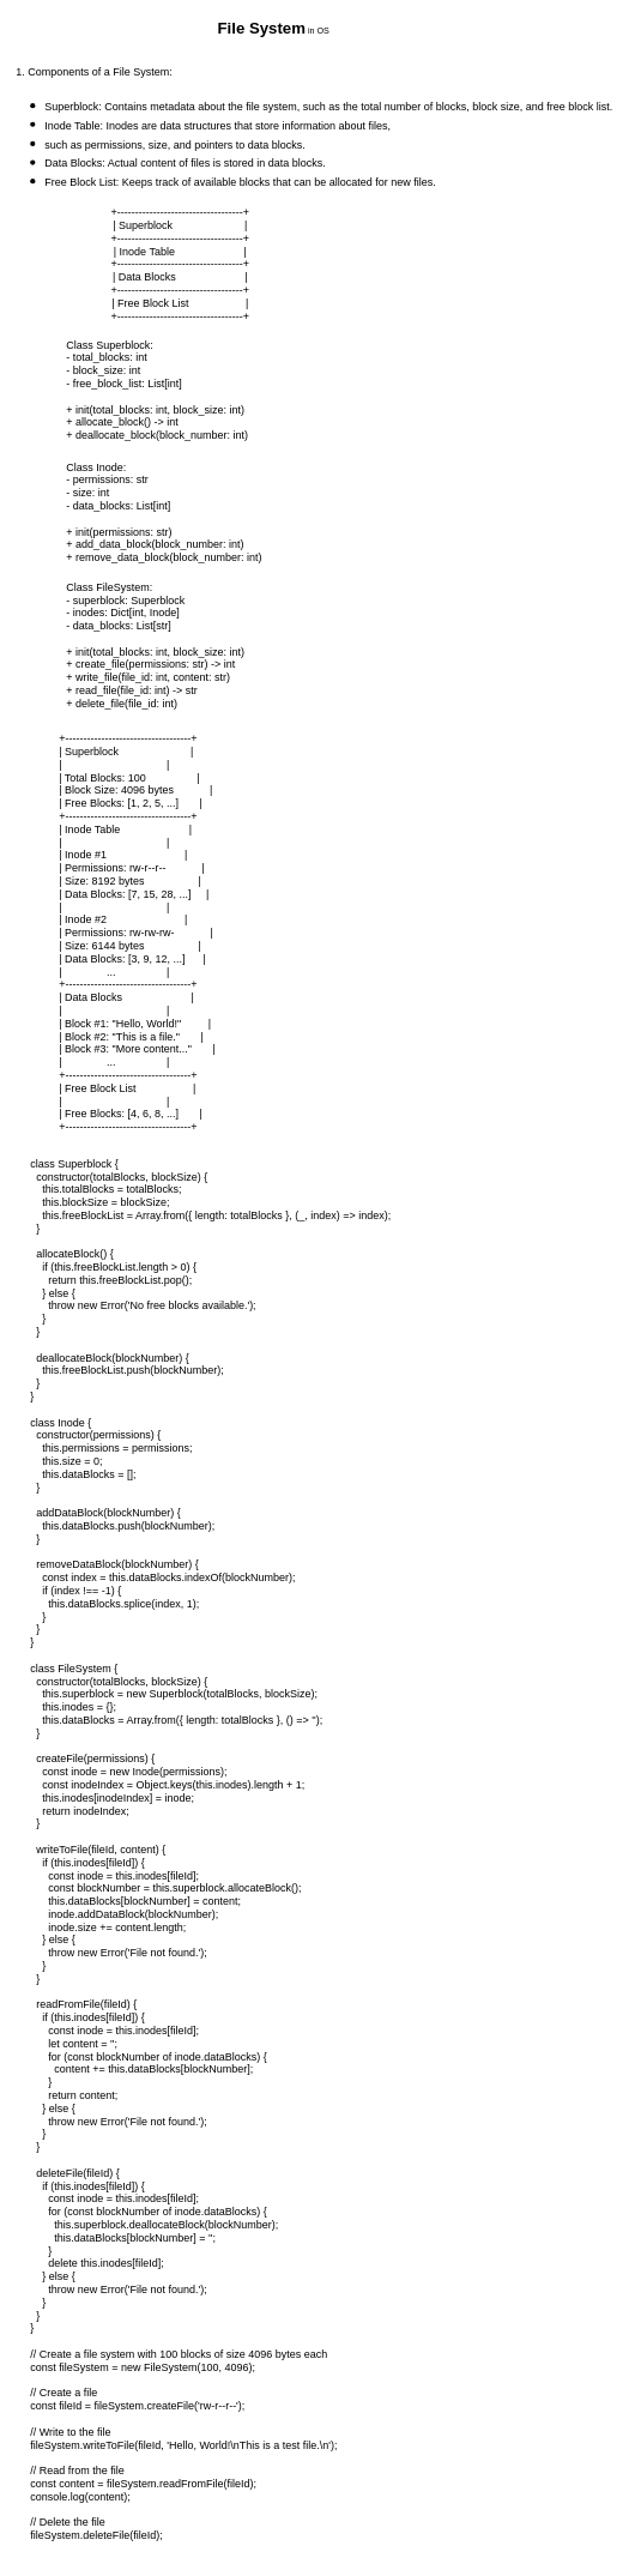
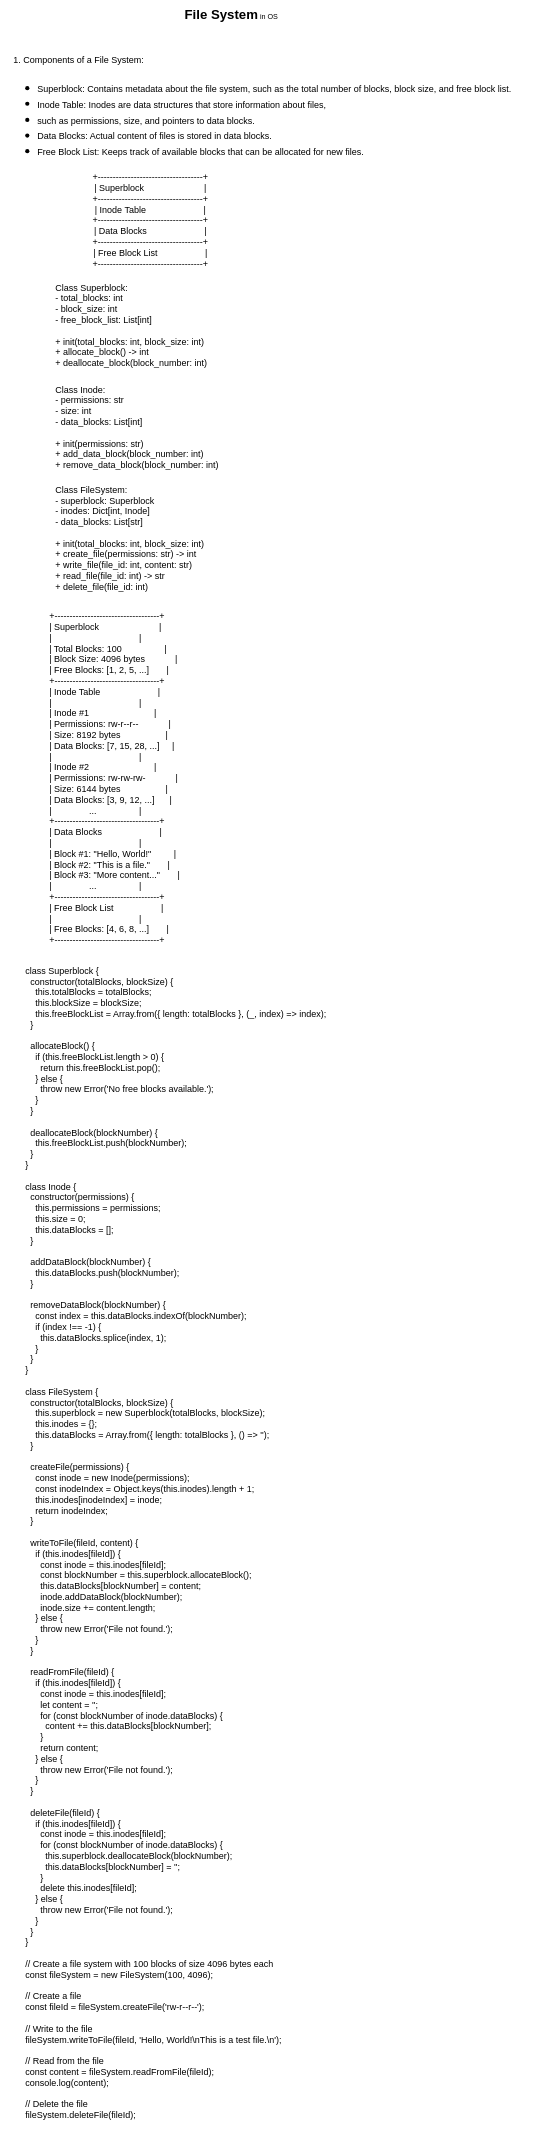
- <mxCell id="2" value="&lt;font style=&quot;font-size: 22px;&quot;&gt;&lt;b&gt;File System&lt;/b&gt;&lt;/font&gt; in OS" style="text;html=1;align=center;verticalAlign=middle;resizable=0;points=[];autosize=1;strokeColor=none;fillColor=none;" vertex="1" parent="1"><mxGeometry x="290" y="20" width="180" height="40" as="geometry" /></mxCell>
+ <mxCell id="2" value="&lt;font style=&quot;font-size: 22px;&quot;&gt;&lt;b&gt;File System&lt;/b&gt;&lt;/font&gt; in OS" style="text;html=1;align=center;verticalAlign=middle;resizable=0;points=[];autosize=1;strokeColor=none;fillColor=none;" vertex="1" parent="1"><mxGeometry x="295" y="5" width="180" height="40" as="geometry" /></mxCell>
